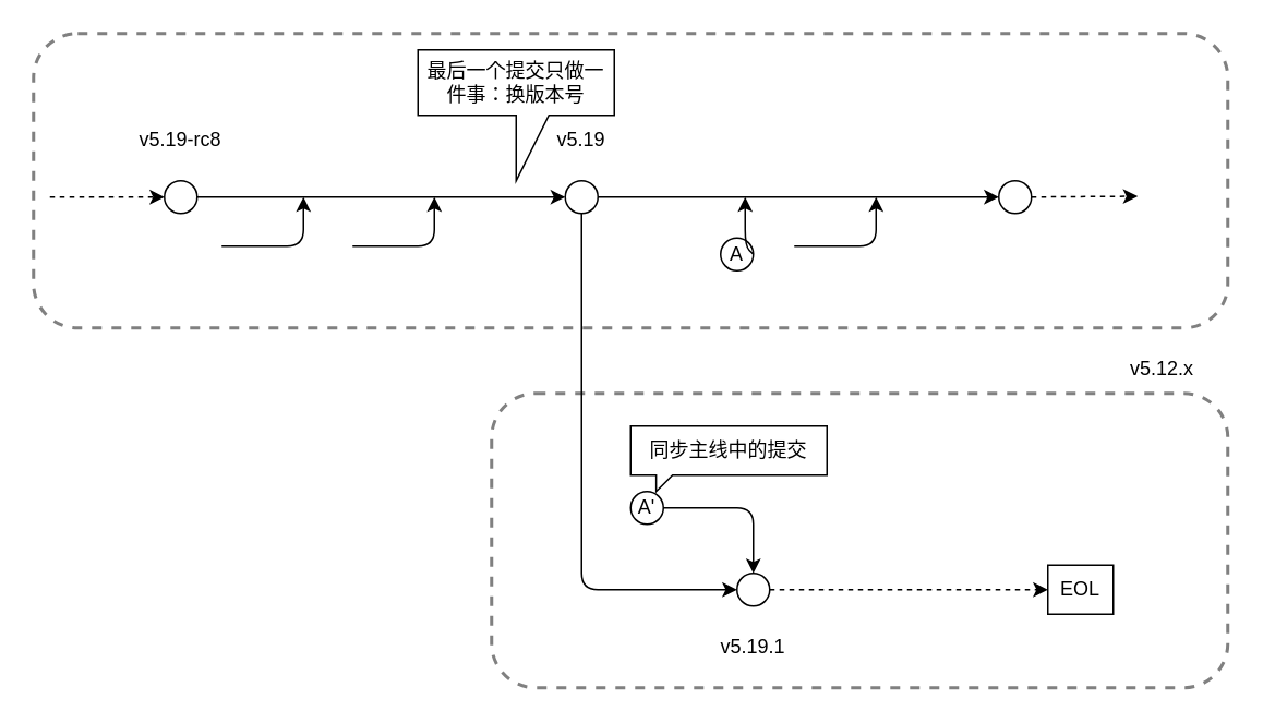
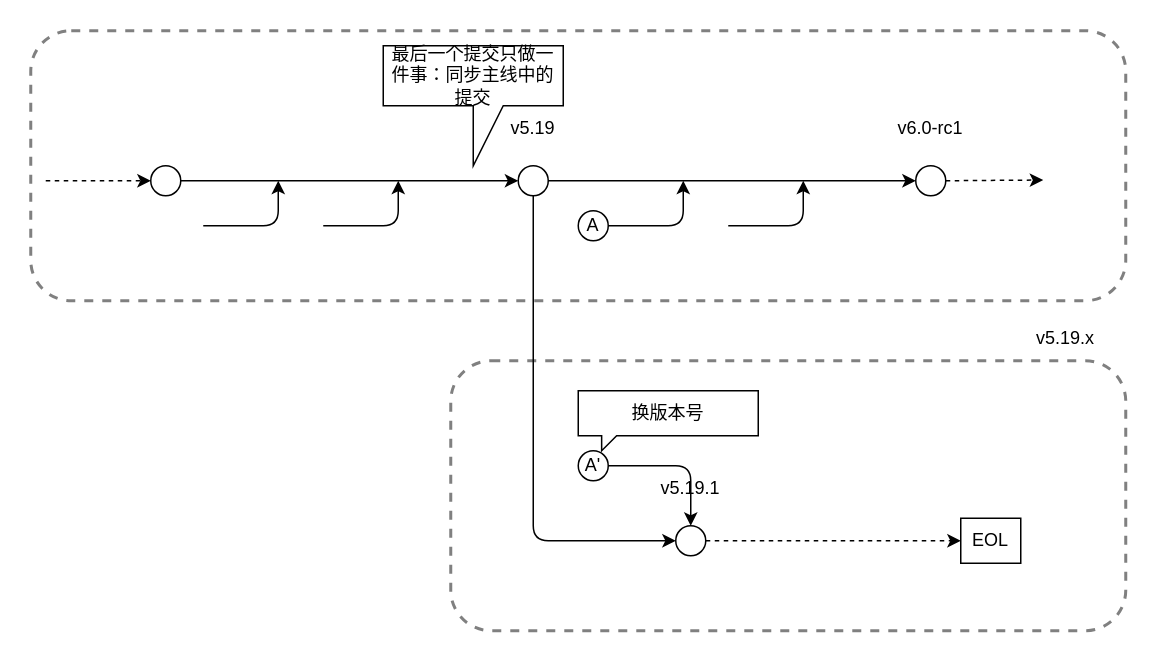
- <mxCell id="11" value="最后一个提交只做一件事：换版本号" style="shape=callout;whiteSpace=wrap;html=1;perimeter=calloutPerimeter;position2=0.5;size=40;position=0.5;" parent="1" vertex="1"><mxGeometry x="255" y="30" width="120" height="80" as="geometry" /></mxCell>
+ <mxCell id="11" value="最后一个提交只做一件事：同步主线中的提交" style="shape=callout;whiteSpace=wrap;html=1;perimeter=calloutPerimeter;position2=0.5;size=40;position=0.5;" parent="1" vertex="1"><mxGeometry x="255" y="30" width="120" height="80" as="geometry" /></mxCell>
- <mxCell id="8" value="v5.19-rc8" style="text;html=1;strokeColor=none;fillColor=none;align=center;verticalAlign=middle;whiteSpace=wrap;rounded=0;" parent="1" vertex="1"><mxGeometry x="80" y="70" width="60" height="30" as="geometry" /></mxCell>
+ <mxCell id="17" value="v6.0-rc1" style="text;html=1;strokeColor=none;fillColor=none;align=center;verticalAlign=middle;whiteSpace=wrap;rounded=0;" parent="1" vertex="1"><mxGeometry x="590" y="70" width="60" height="30" as="geometry" /></mxCell>
- <mxCell id="23" value="A" style="ellipse;whiteSpace=wrap;html=1;aspect=fixed;strokeColor=#000000;strokeWidth=1;fillColor=none;" parent="1" vertex="1"><mxGeometry x="440" y="145" width="20" height="20" as="geometry" /></mxCell>
+ <mxCell id="23" value="A" style="ellipse;whiteSpace=wrap;html=1;aspect=fixed;strokeColor=#000000;strokeWidth=1;fillColor=none;" parent="1" vertex="1"><mxGeometry x="385" y="140" width="20" height="20" as="geometry" /></mxCell>
- <mxCell id="27" value="v5.12.x" style="text;html=1;strokeColor=none;fillColor=none;align=center;verticalAlign=middle;whiteSpace=wrap;rounded=0;" parent="1" vertex="1"><mxGeometry x="680" y="210" width="60" height="30" as="geometry" /></mxCell>
+ <mxCell id="27" value="v5.19.x" style="text;html=1;strokeColor=none;fillColor=none;align=center;verticalAlign=middle;whiteSpace=wrap;rounded=0;" parent="1" vertex="1"><mxGeometry x="680" y="210" width="60" height="30" as="geometry" /></mxCell>
- <mxCell id="25" value="同步主线中的提交" style="shape=callout;whiteSpace=wrap;html=1;perimeter=calloutPerimeter;strokeColor=#000000;strokeWidth=1;fillColor=none;base=10;position2=0.13;size=10;position=0.13;" parent="1" vertex="1"><mxGeometry x="385" y="260" width="120" height="40" as="geometry" /></mxCell>
+ <mxCell id="25" value="换版本号" style="shape=callout;whiteSpace=wrap;html=1;perimeter=calloutPerimeter;strokeColor=#000000;strokeWidth=1;fillColor=none;base=10;position2=0.13;size=10;position=0.13;" parent="1" vertex="1"><mxGeometry x="385" y="260" width="120" height="40" as="geometry" /></mxCell>
- <mxCell id="22" value="v5.19.1" style="text;html=1;strokeColor=none;fillColor=none;align=center;verticalAlign=middle;whiteSpace=wrap;rounded=0;" parent="1" vertex="1"><mxGeometry x="430" y="380" width="60" height="30" as="geometry" /></mxCell>
+ <mxCell id="22" value="v5.19.1" style="text;html=1;strokeColor=none;fillColor=none;align=center;verticalAlign=middle;whiteSpace=wrap;rounded=0;" parent="1" vertex="1"><mxGeometry x="430" y="310" width="60" height="30" as="geometry" /></mxCell>
